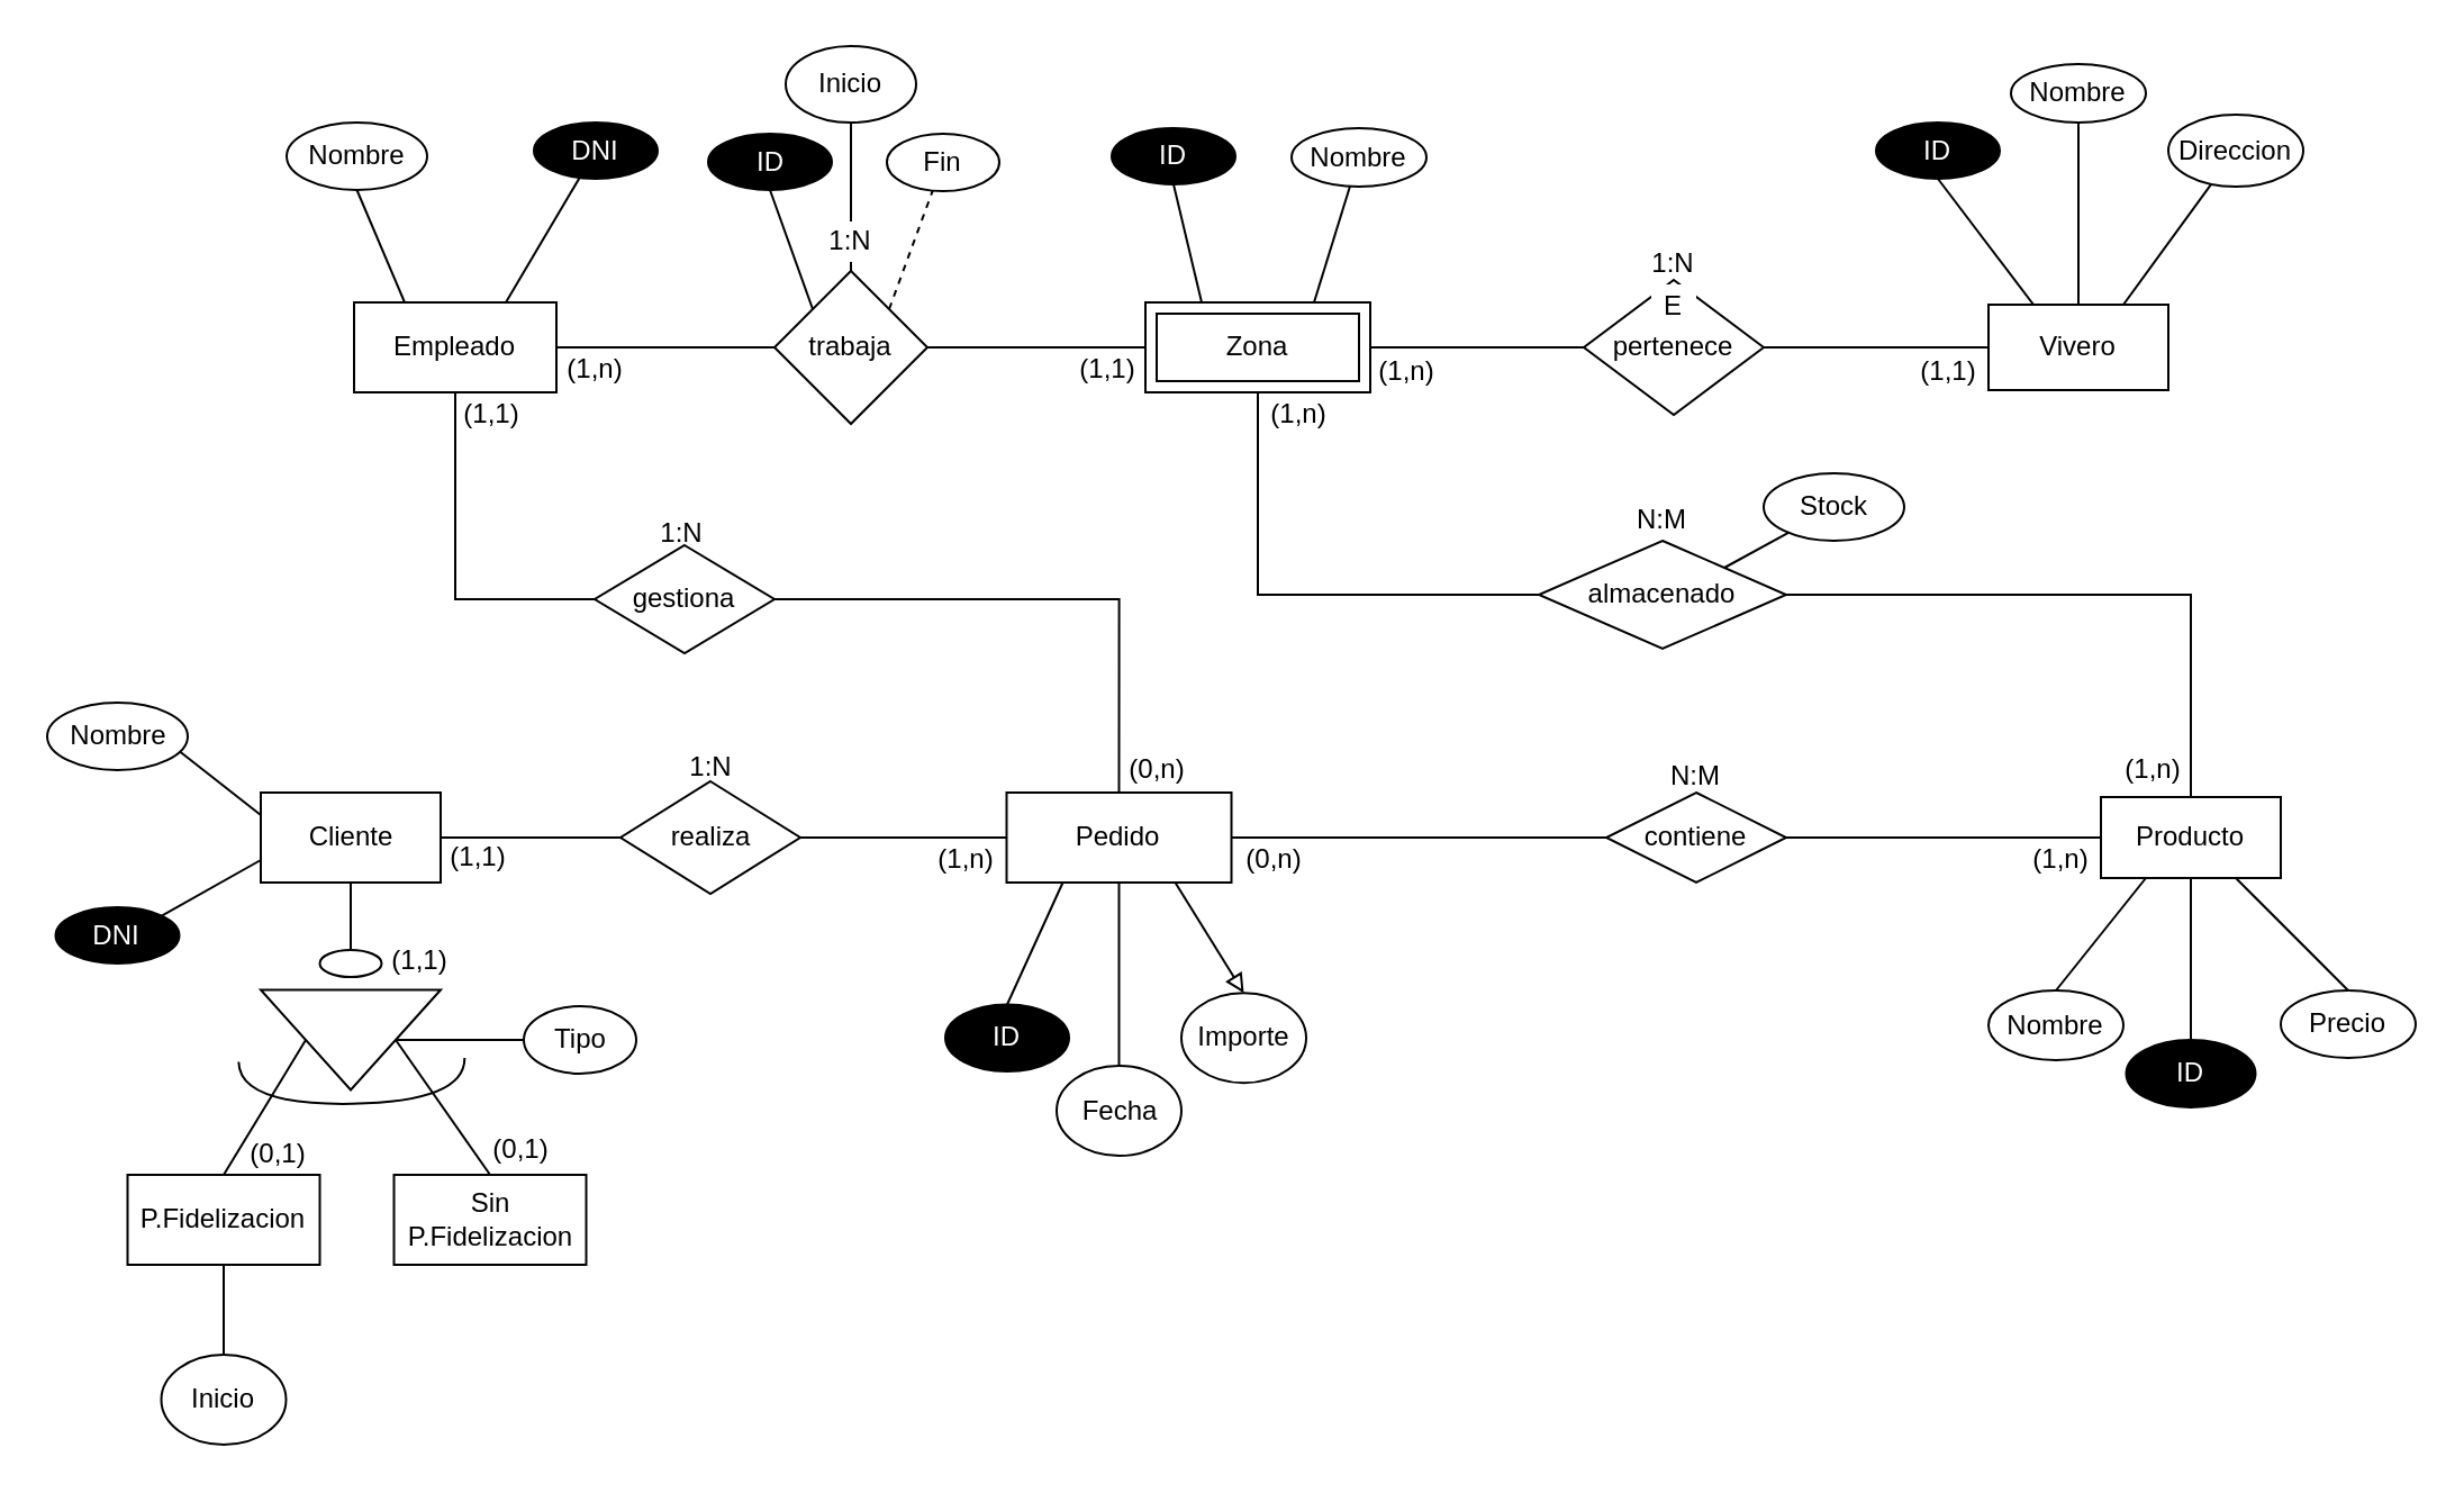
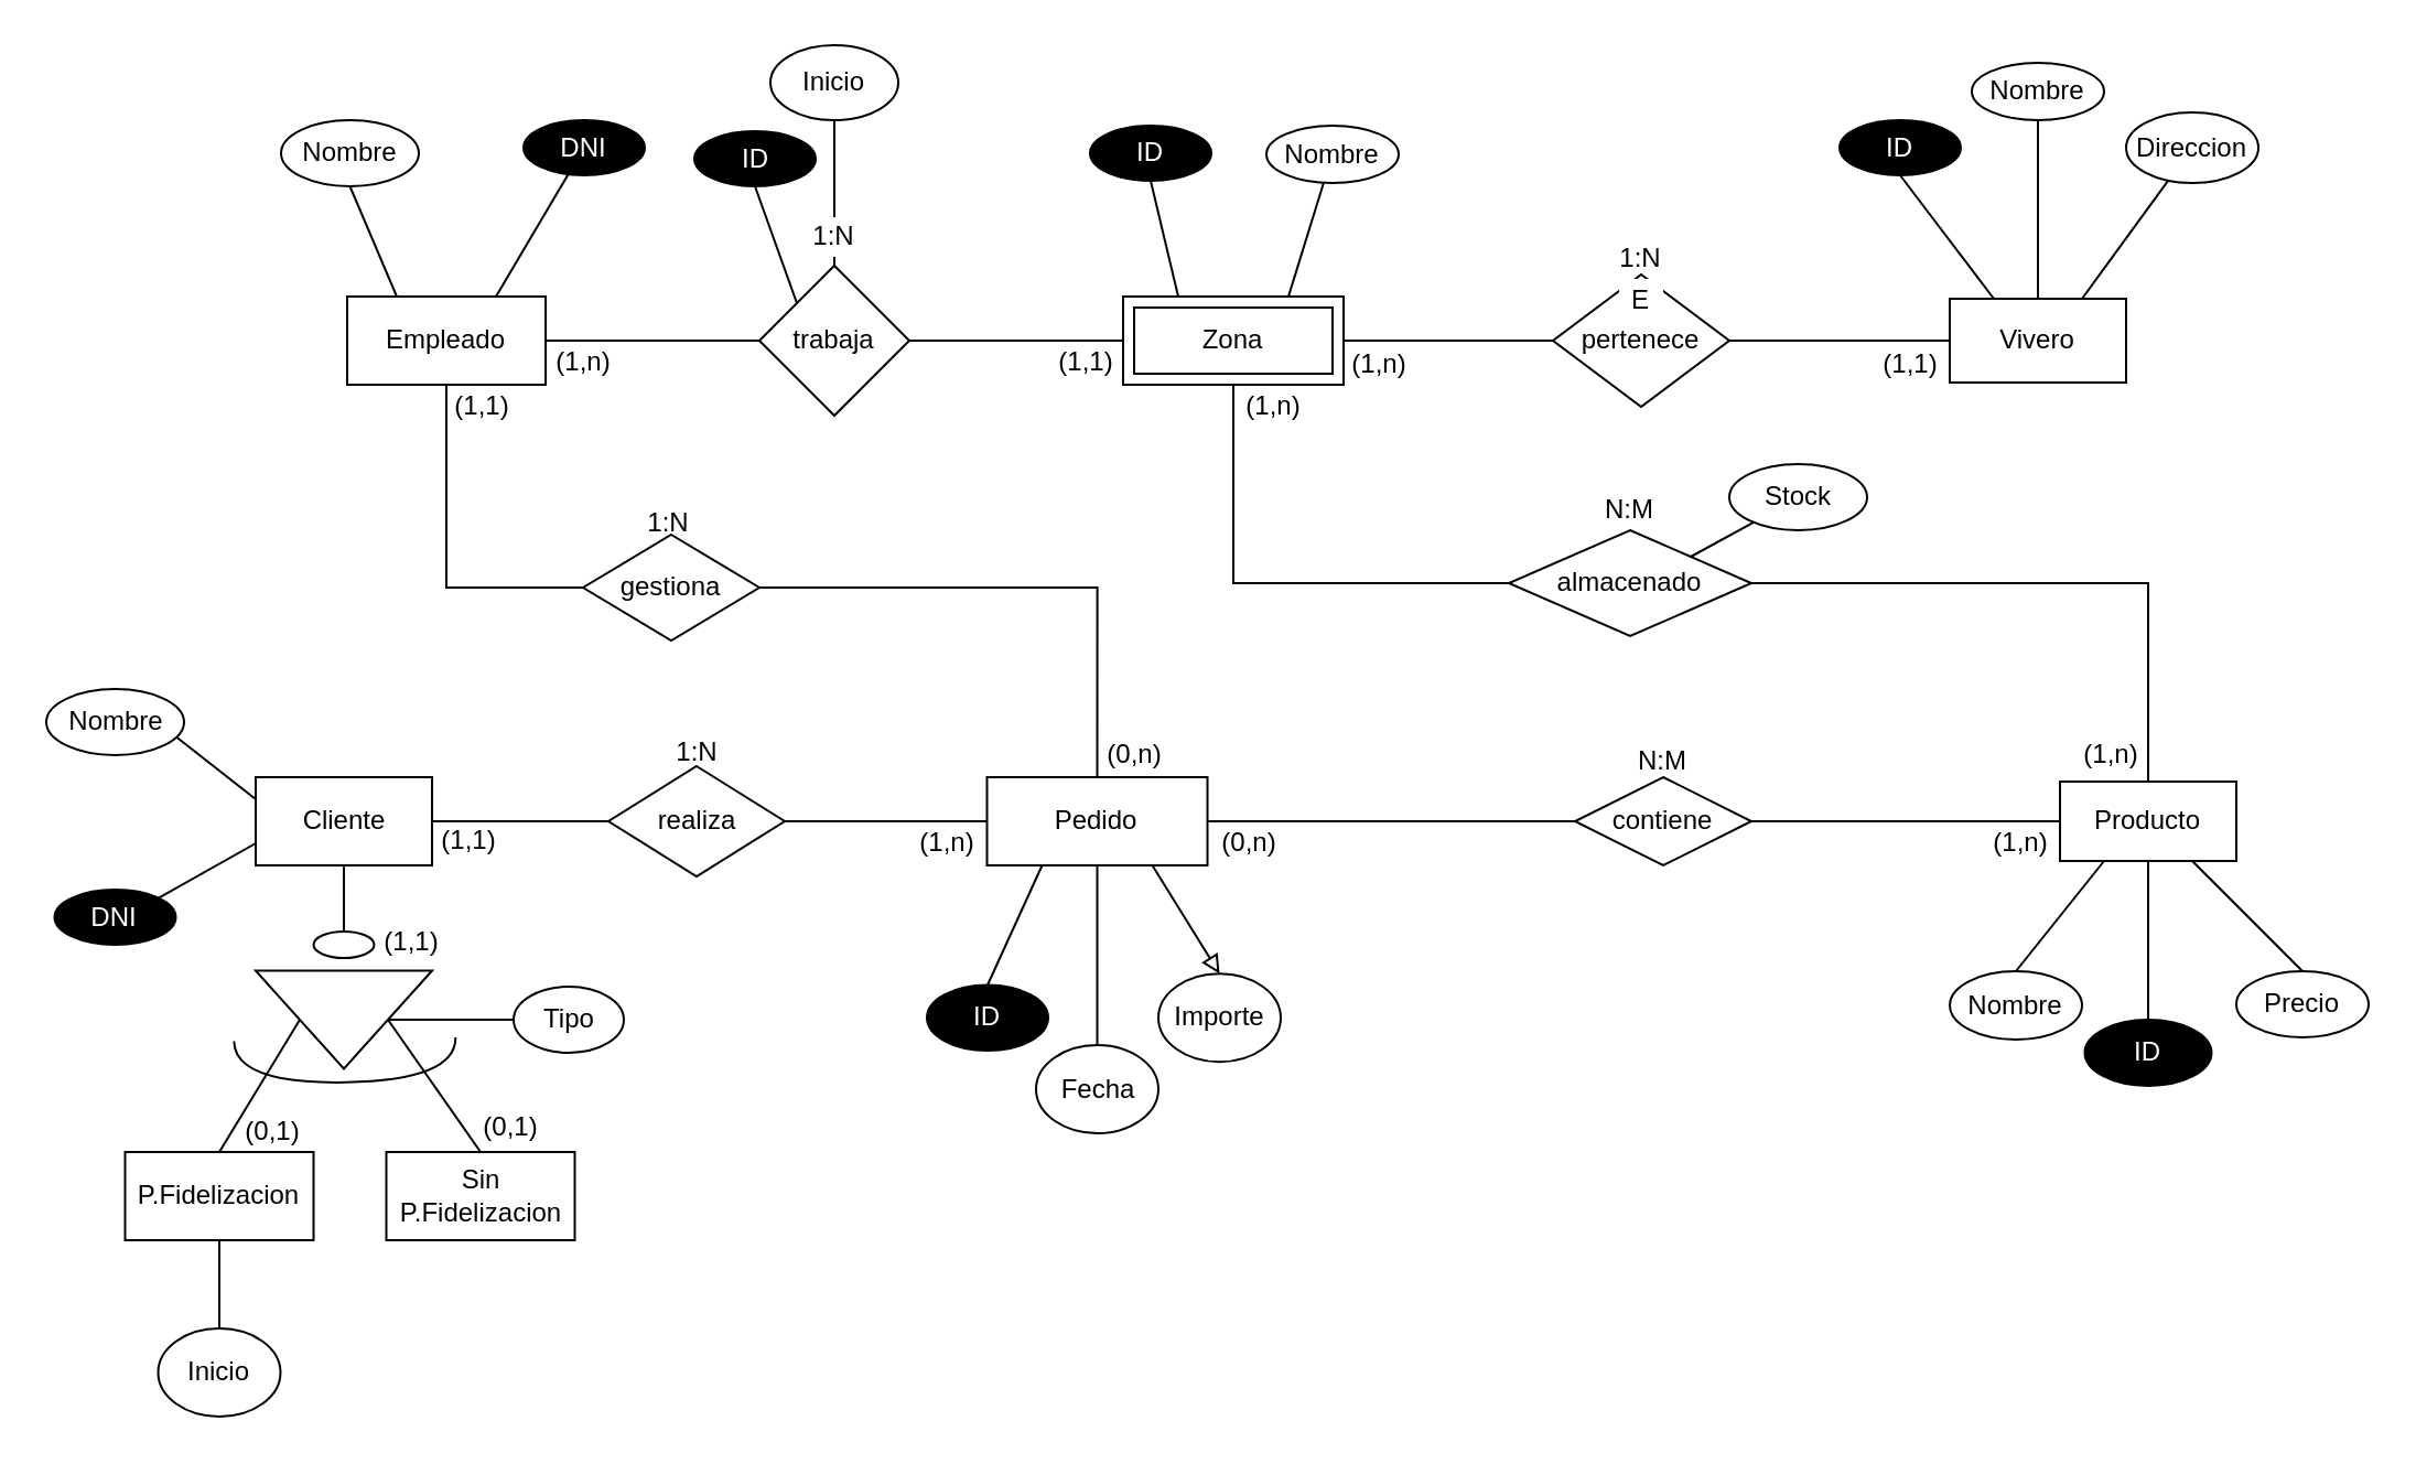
- <mxCell id="20" value="Fin" style="ellipse;whiteSpace=wrap;html=1;fillColor=none;fontColor=#000000;rounded=0;labelBackgroundColor=#FFFFFF;" vertex="1" parent="1"><mxGeometry x="394" y="59" width="50" height="25.5" as="geometry" /></mxCell>
- <mxCell id="14" value="" style="edgeStyle=none;rounded=0;orthogonalLoop=1;jettySize=auto;html=1;endArrow=none;endFill=0;exitX=1;exitY=0;exitDx=0;exitDy=0;dashed=1;" edge="1" parent="1" source="16" target="20"><mxGeometry relative="1" as="geometry" /></mxCell>
